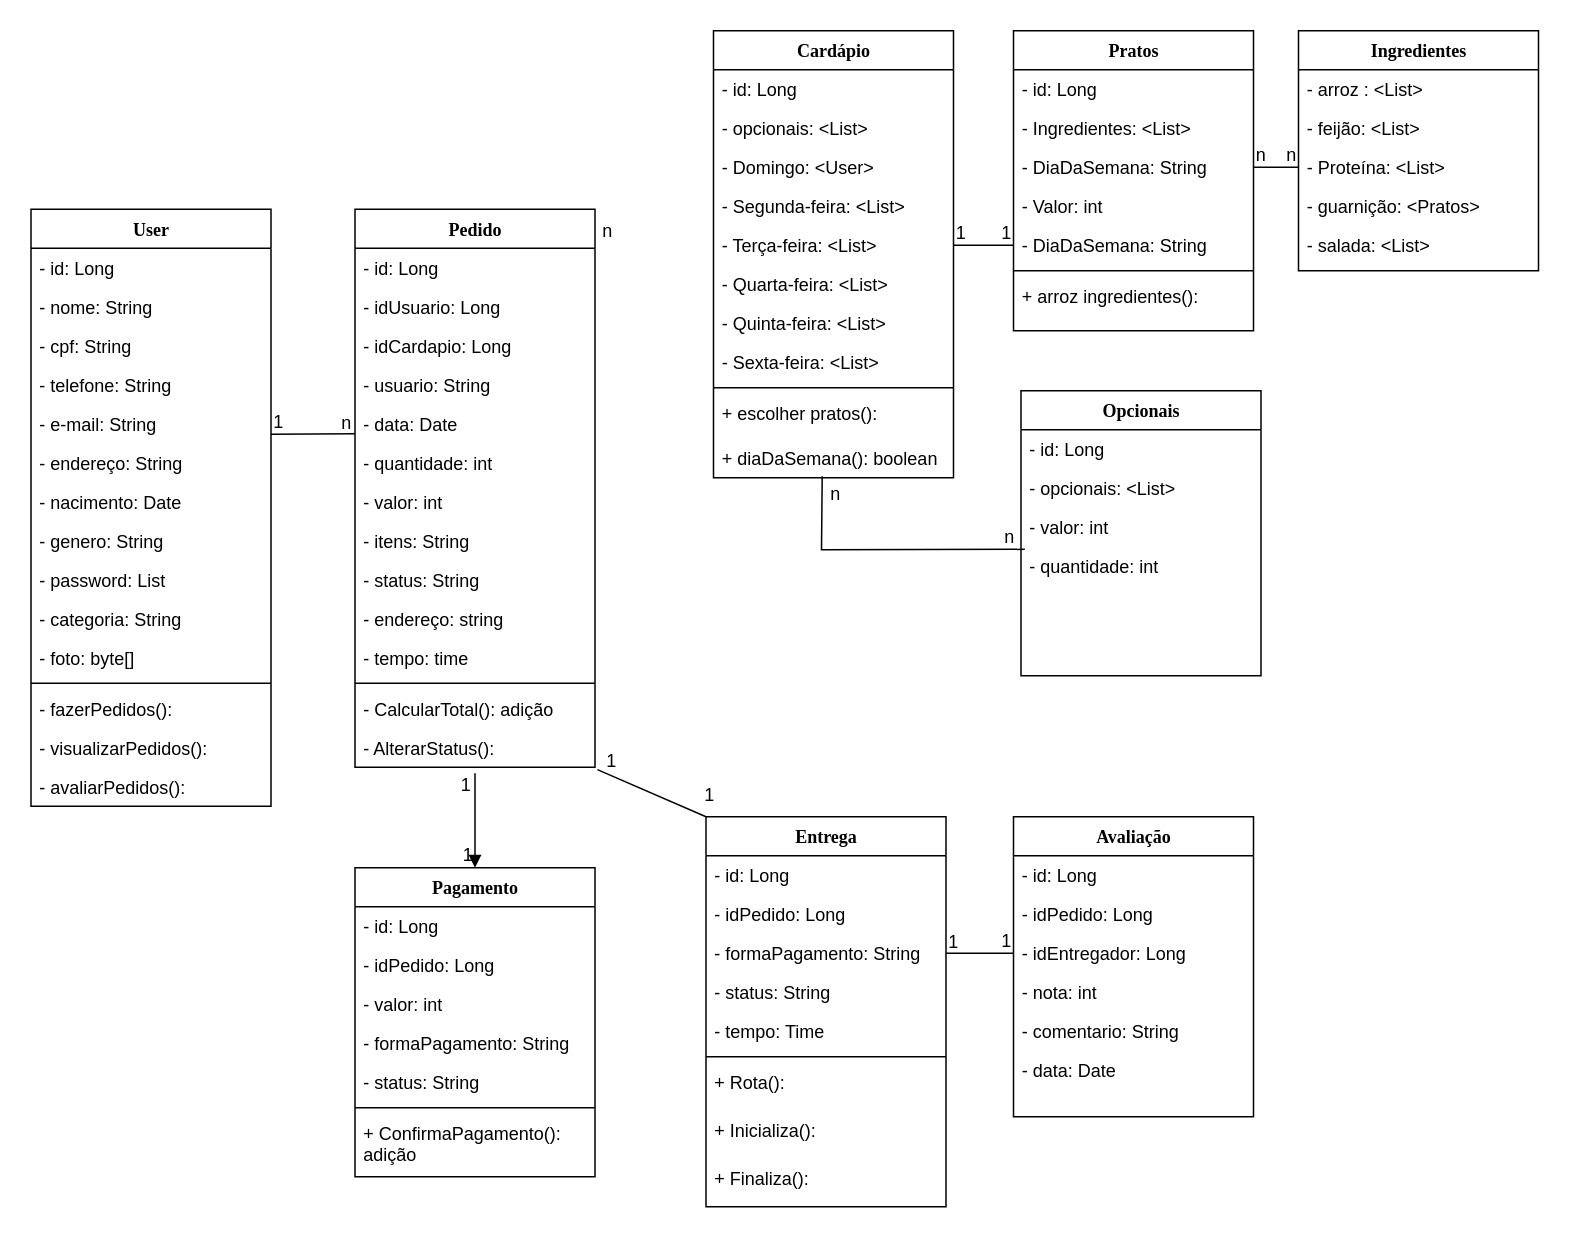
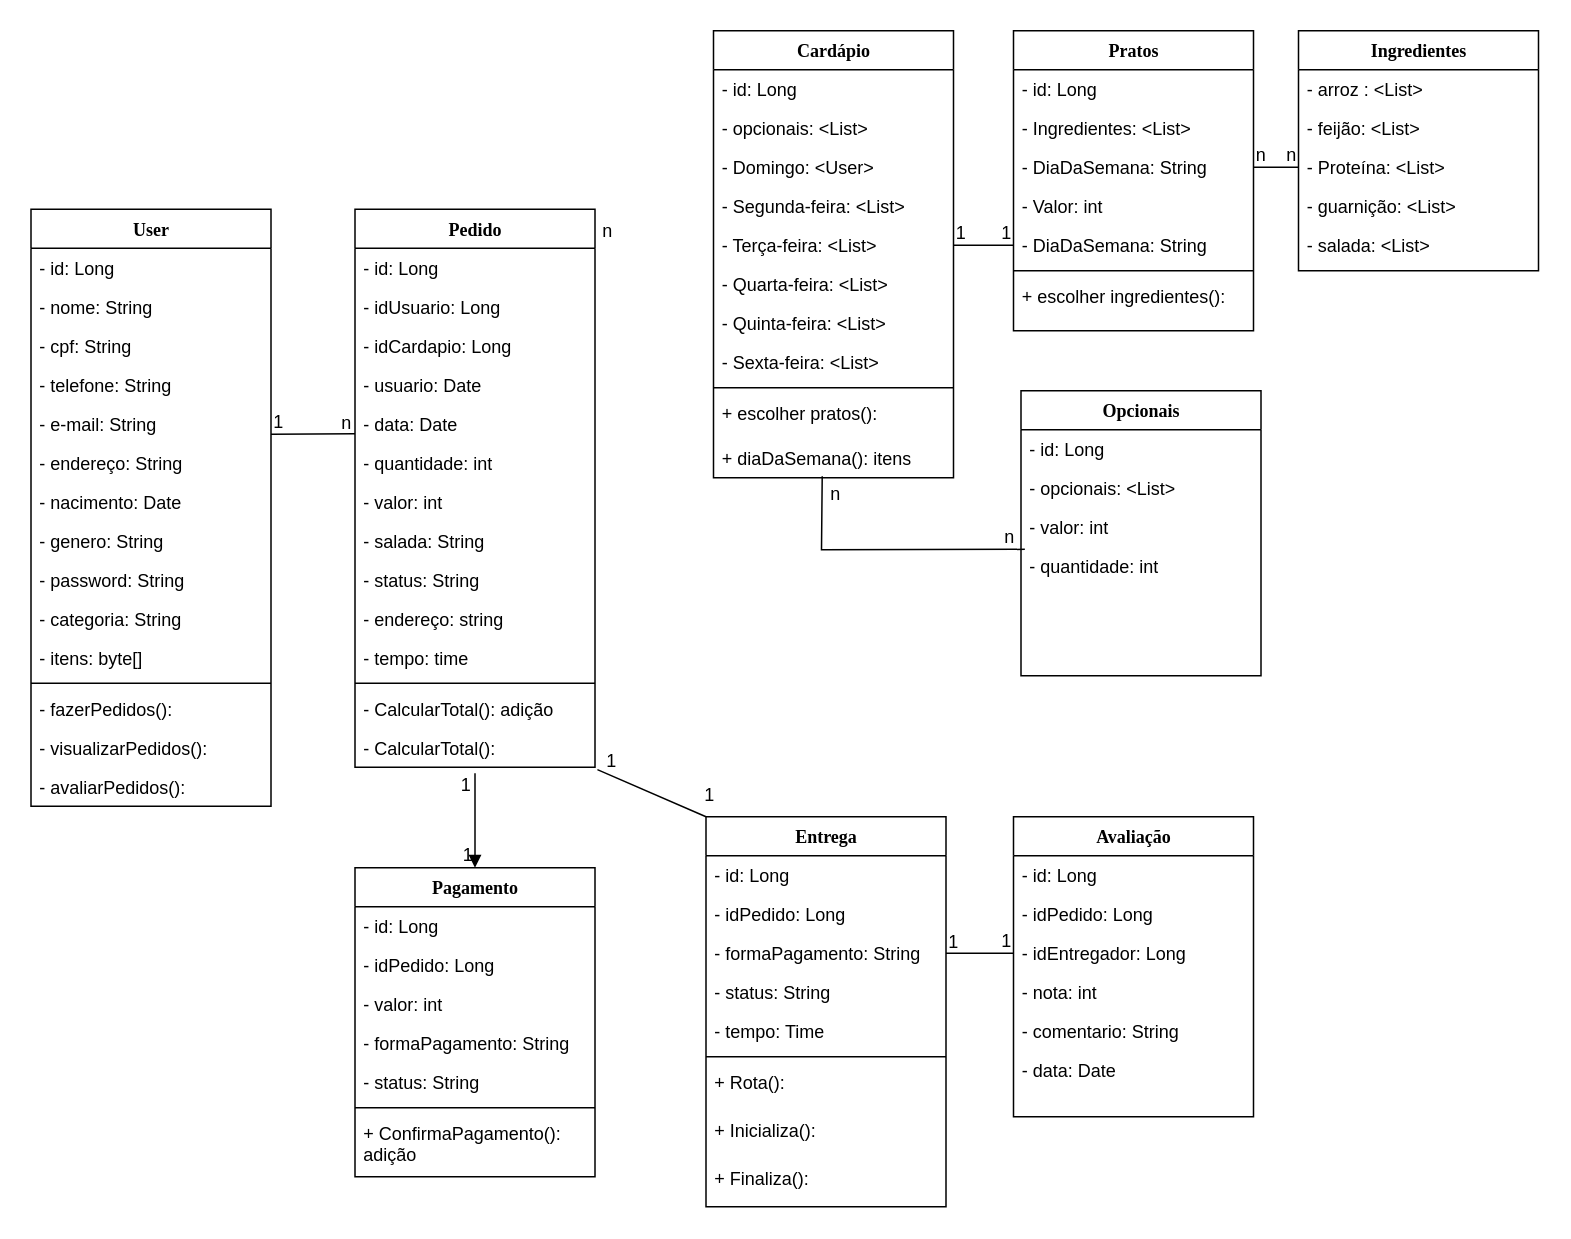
- <mxCell id="82" value="- guarnição: &amp;lt;Pratos&amp;gt;" style="text;html=1;strokeColor=none;fillColor=none;align=left;verticalAlign=top;spacingLeft=4;spacingRight=4;whiteSpace=wrap;overflow=hidden;rotatable=0;points=[[0,0.5],[1,0.5]];portConstraint=eastwest;" vertex="1" parent="78"><mxGeometry y="104" width="160" height="26" as="geometry" /></mxCell>
+ <mxCell id="82" value="- guarnição: &amp;lt;List&amp;gt;" style="text;html=1;strokeColor=none;fillColor=none;align=left;verticalAlign=top;spacingLeft=4;spacingRight=4;whiteSpace=wrap;overflow=hidden;rotatable=0;points=[[0,0.5],[1,0.5]];portConstraint=eastwest;" vertex="1" parent="78"><mxGeometry y="104" width="160" height="26" as="geometry" /></mxCell>
- <mxCell id="77" value="+ arroz ingredientes():&amp;nbsp;" style="text;html=1;strokeColor=none;fillColor=none;align=left;verticalAlign=top;spacingLeft=4;spacingRight=4;whiteSpace=wrap;overflow=hidden;rotatable=0;points=[[0,0.5],[1,0.5]];portConstraint=eastwest;" vertex="1" parent="70"><mxGeometry y="164" width="160" height="28" as="geometry" /></mxCell>
+ <mxCell id="77" value="+ escolher ingredientes():&amp;nbsp;" style="text;html=1;strokeColor=none;fillColor=none;align=left;verticalAlign=top;spacingLeft=4;spacingRight=4;whiteSpace=wrap;overflow=hidden;rotatable=0;points=[[0,0.5],[1,0.5]];portConstraint=eastwest;" vertex="1" parent="70"><mxGeometry y="164" width="160" height="28" as="geometry" /></mxCell>
- <mxCell id="41" value="- usuario: String" style="text;html=1;strokeColor=none;fillColor=none;align=left;verticalAlign=top;spacingLeft=4;spacingRight=4;whiteSpace=wrap;overflow=hidden;rotatable=0;points=[[0,0.5],[1,0.5]];portConstraint=eastwest;" parent="37" vertex="1"><mxGeometry y="104" width="160" height="26" as="geometry" /></mxCell>
+ <mxCell id="41" value="- usuario: Date" style="text;html=1;strokeColor=none;fillColor=none;align=left;verticalAlign=top;spacingLeft=4;spacingRight=4;whiteSpace=wrap;overflow=hidden;rotatable=0;points=[[0,0.5],[1,0.5]];portConstraint=eastwest;" parent="37" vertex="1"><mxGeometry y="104" width="160" height="26" as="geometry" /></mxCell>
- <mxCell id="29" value="+ diaDaSemana(): boolean" style="text;html=1;strokeColor=none;fillColor=none;align=left;verticalAlign=top;spacingLeft=4;spacingRight=4;whiteSpace=wrap;overflow=hidden;rotatable=0;points=[[0,0.5],[1,0.5]];portConstraint=eastwest;" parent="18" vertex="1"><mxGeometry y="272" width="160" height="26" as="geometry" /></mxCell>
+ <mxCell id="29" value="+ diaDaSemana(): itens" style="text;html=1;strokeColor=none;fillColor=none;align=left;verticalAlign=top;spacingLeft=4;spacingRight=4;whiteSpace=wrap;overflow=hidden;rotatable=0;points=[[0,0.5],[1,0.5]];portConstraint=eastwest;" parent="18" vertex="1"><mxGeometry y="272" width="160" height="26" as="geometry" /></mxCell>
- <mxCell id="45" value="- itens: String" style="text;html=1;strokeColor=none;fillColor=none;align=left;verticalAlign=top;spacingLeft=4;spacingRight=4;whiteSpace=wrap;overflow=hidden;rotatable=0;points=[[0,0.5],[1,0.5]];portConstraint=eastwest;" parent="37" vertex="1"><mxGeometry y="208" width="160" height="26" as="geometry" /></mxCell>
+ <mxCell id="45" value="- salada: String" style="text;html=1;strokeColor=none;fillColor=none;align=left;verticalAlign=top;spacingLeft=4;spacingRight=4;whiteSpace=wrap;overflow=hidden;rotatable=0;points=[[0,0.5],[1,0.5]];portConstraint=eastwest;" parent="37" vertex="1"><mxGeometry y="208" width="160" height="26" as="geometry" /></mxCell>
- <mxCell id="11" value="- password: List&lt;div&gt;&lt;br&gt;&lt;/div&gt;" style="text;html=1;strokeColor=none;fillColor=none;align=left;verticalAlign=top;spacingLeft=4;spacingRight=4;whiteSpace=wrap;overflow=hidden;rotatable=0;points=[[0,0.5],[1,0.5]];portConstraint=eastwest;" parent="2" vertex="1"><mxGeometry y="234" width="160" height="26" as="geometry" /></mxCell>
+ <mxCell id="11" value="- password: String&lt;div&gt;&lt;br&gt;&lt;/div&gt;" style="text;html=1;strokeColor=none;fillColor=none;align=left;verticalAlign=top;spacingLeft=4;spacingRight=4;whiteSpace=wrap;overflow=hidden;rotatable=0;points=[[0,0.5],[1,0.5]];portConstraint=eastwest;" parent="2" vertex="1"><mxGeometry y="234" width="160" height="26" as="geometry" /></mxCell>
- <mxCell id="13" value="- foto: byte[]&lt;div&gt;&lt;br&gt;&lt;/div&gt;" style="text;html=1;strokeColor=none;fillColor=none;align=left;verticalAlign=top;spacingLeft=4;spacingRight=4;whiteSpace=wrap;overflow=hidden;rotatable=0;points=[[0,0.5],[1,0.5]];portConstraint=eastwest;" parent="2" vertex="1"><mxGeometry y="286" width="160" height="26" as="geometry" /></mxCell>
+ <mxCell id="13" value="- itens: byte[]&lt;div&gt;&lt;br&gt;&lt;/div&gt;" style="text;html=1;strokeColor=none;fillColor=none;align=left;verticalAlign=top;spacingLeft=4;spacingRight=4;whiteSpace=wrap;overflow=hidden;rotatable=0;points=[[0,0.5],[1,0.5]];portConstraint=eastwest;" parent="2" vertex="1"><mxGeometry y="286" width="160" height="26" as="geometry" /></mxCell>
- <mxCell id="51" value="- AlterarStatus():" style="text;html=1;strokeColor=none;fillColor=none;align=left;verticalAlign=top;spacingLeft=4;spacingRight=4;whiteSpace=wrap;overflow=hidden;rotatable=0;points=[[0,0.5],[1,0.5]];portConstraint=eastwest;" parent="37" vertex="1"><mxGeometry y="346" width="160" height="26" as="geometry" /></mxCell>
+ <mxCell id="51" value="- CalcularTotal():" style="text;html=1;strokeColor=none;fillColor=none;align=left;verticalAlign=top;spacingLeft=4;spacingRight=4;whiteSpace=wrap;overflow=hidden;rotatable=0;points=[[0,0.5],[1,0.5]];portConstraint=eastwest;" parent="37" vertex="1"><mxGeometry y="346" width="160" height="26" as="geometry" /></mxCell>
